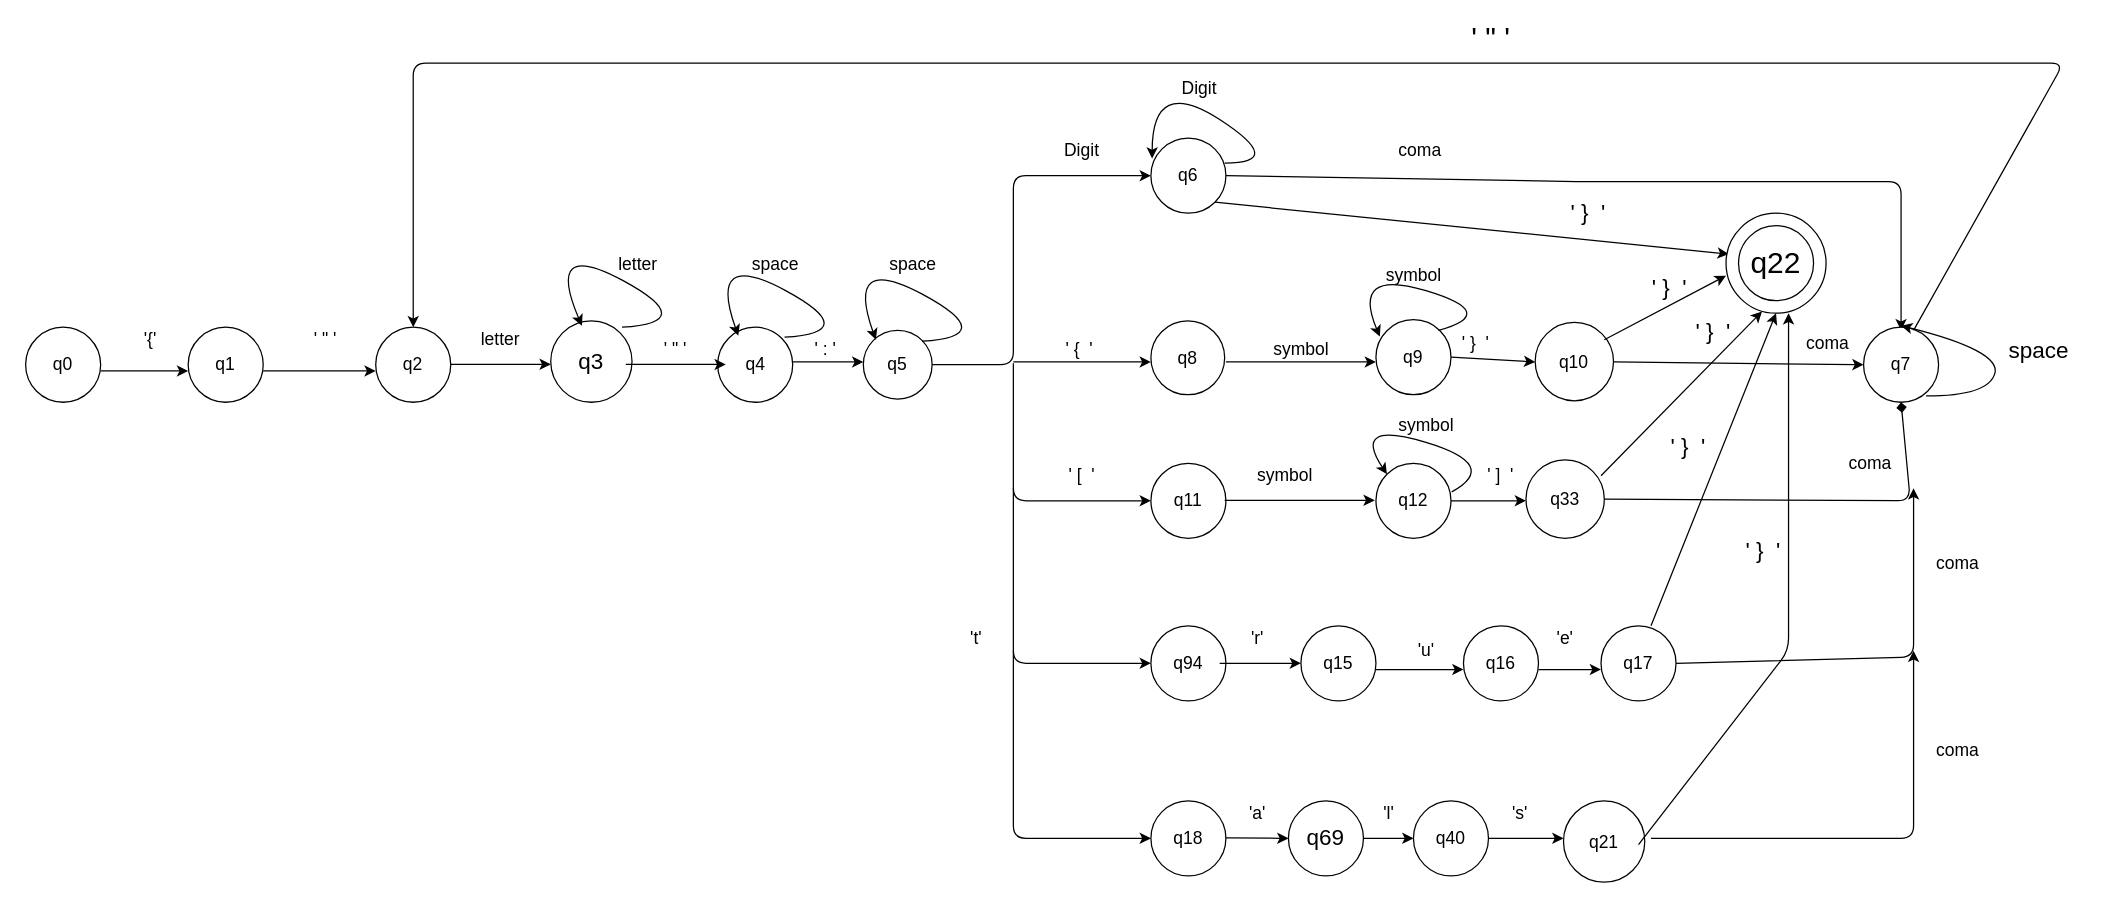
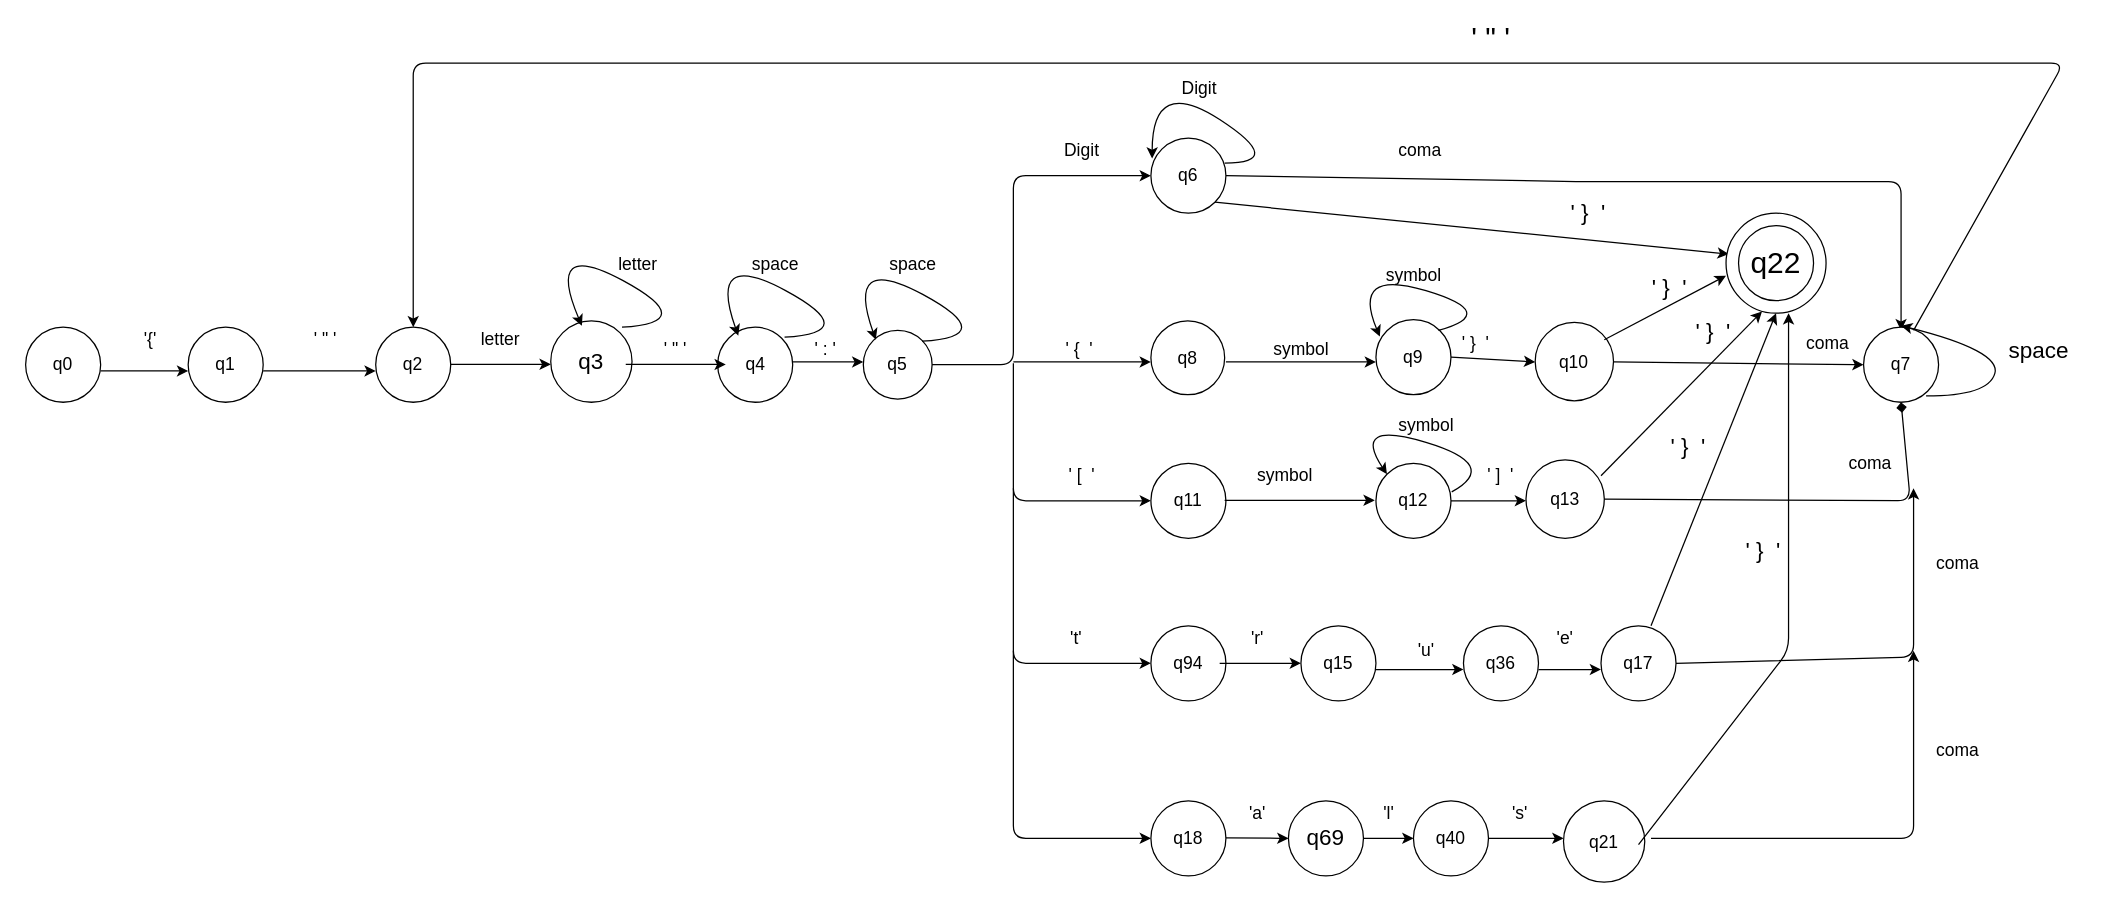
- <mxCell id="60" value="&lt;font style=&quot;font-size: 14px&quot;&gt;q33&lt;/font&gt;" style="ellipse;whiteSpace=wrap;html=1;aspect=fixed;" vertex="1" parent="1"><mxGeometry x="1220" y="367.36" width="62.64" height="62.64" as="geometry" /></mxCell>
+ <mxCell id="60" value="&lt;font style=&quot;font-size: 14px&quot;&gt;q13&lt;/font&gt;" style="ellipse;whiteSpace=wrap;html=1;aspect=fixed;" vertex="1" parent="1"><mxGeometry x="1220" y="367.36" width="62.64" height="62.64" as="geometry" /></mxCell>
- <mxCell id="35" value="&lt;font style=&quot;font-size: 14px&quot;&gt;'t'&lt;/font&gt;" style="text;html=1;align=center;verticalAlign=middle;resizable=0;points=[];autosize=1;strokeColor=none;fillColor=none;" vertex="1" parent="1"><mxGeometry x="765" y="500" width="30" height="20" as="geometry" /></mxCell>
+ <mxCell id="35" value="&lt;font style=&quot;font-size: 14px&quot;&gt;'t'&lt;/font&gt;" style="text;html=1;align=center;verticalAlign=middle;resizable=0;points=[];autosize=1;strokeColor=none;fillColor=none;" vertex="1" parent="1"><mxGeometry x="845" y="500" width="30" height="20" as="geometry" /></mxCell>
- <mxCell id="68" value="&lt;font style=&quot;font-size: 14px&quot;&gt;q16&lt;/font&gt;" style="ellipse;whiteSpace=wrap;html=1;aspect=fixed;" vertex="1" parent="1"><mxGeometry x="1170" y="500" width="60" height="60" as="geometry" /></mxCell>
+ <mxCell id="68" value="&lt;font style=&quot;font-size: 14px&quot;&gt;q36&lt;/font&gt;" style="ellipse;whiteSpace=wrap;html=1;aspect=fixed;" vertex="1" parent="1"><mxGeometry x="1170" y="500" width="60" height="60" as="geometry" /></mxCell>
